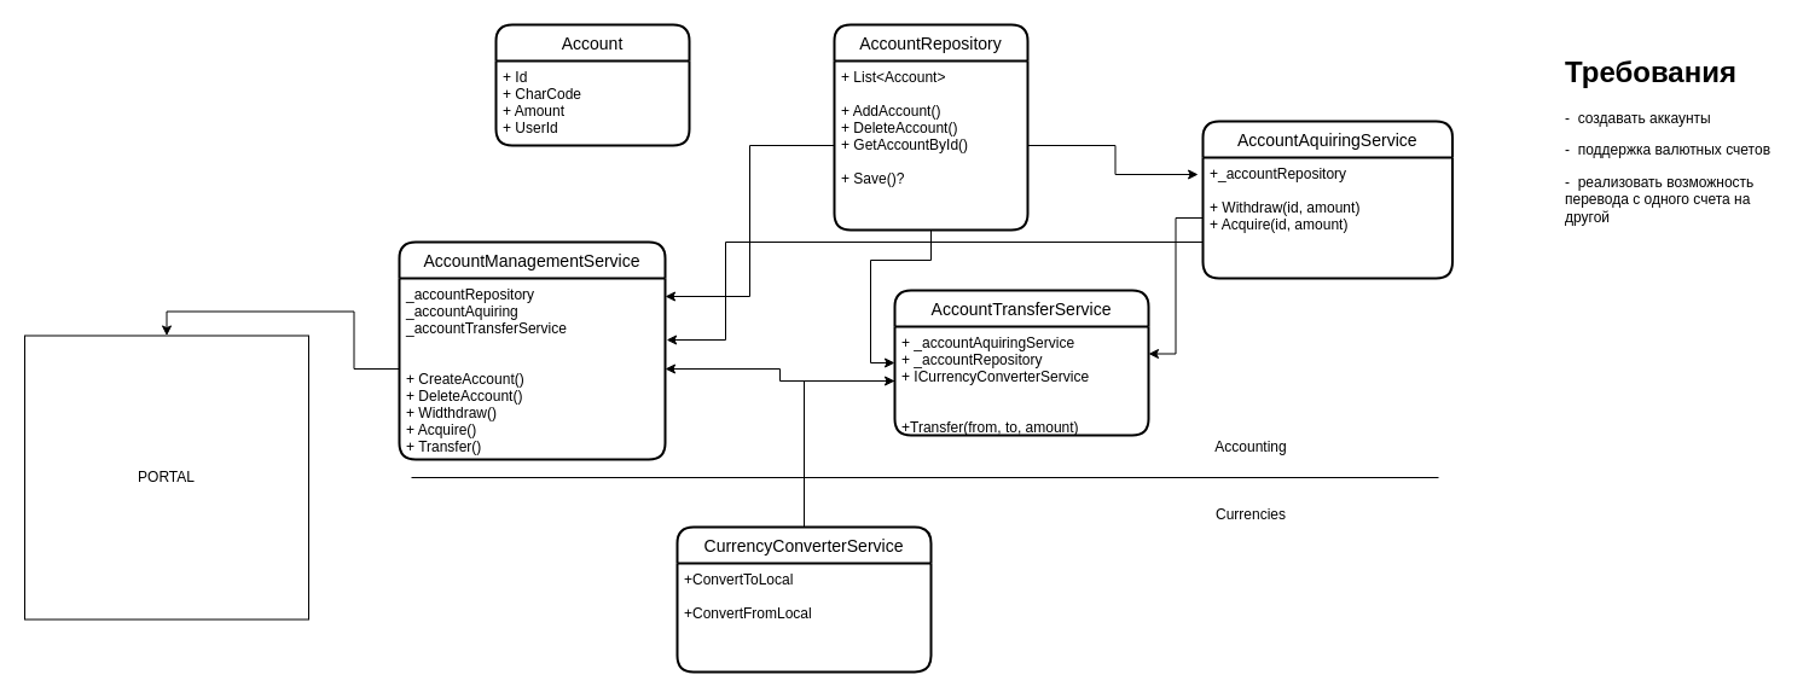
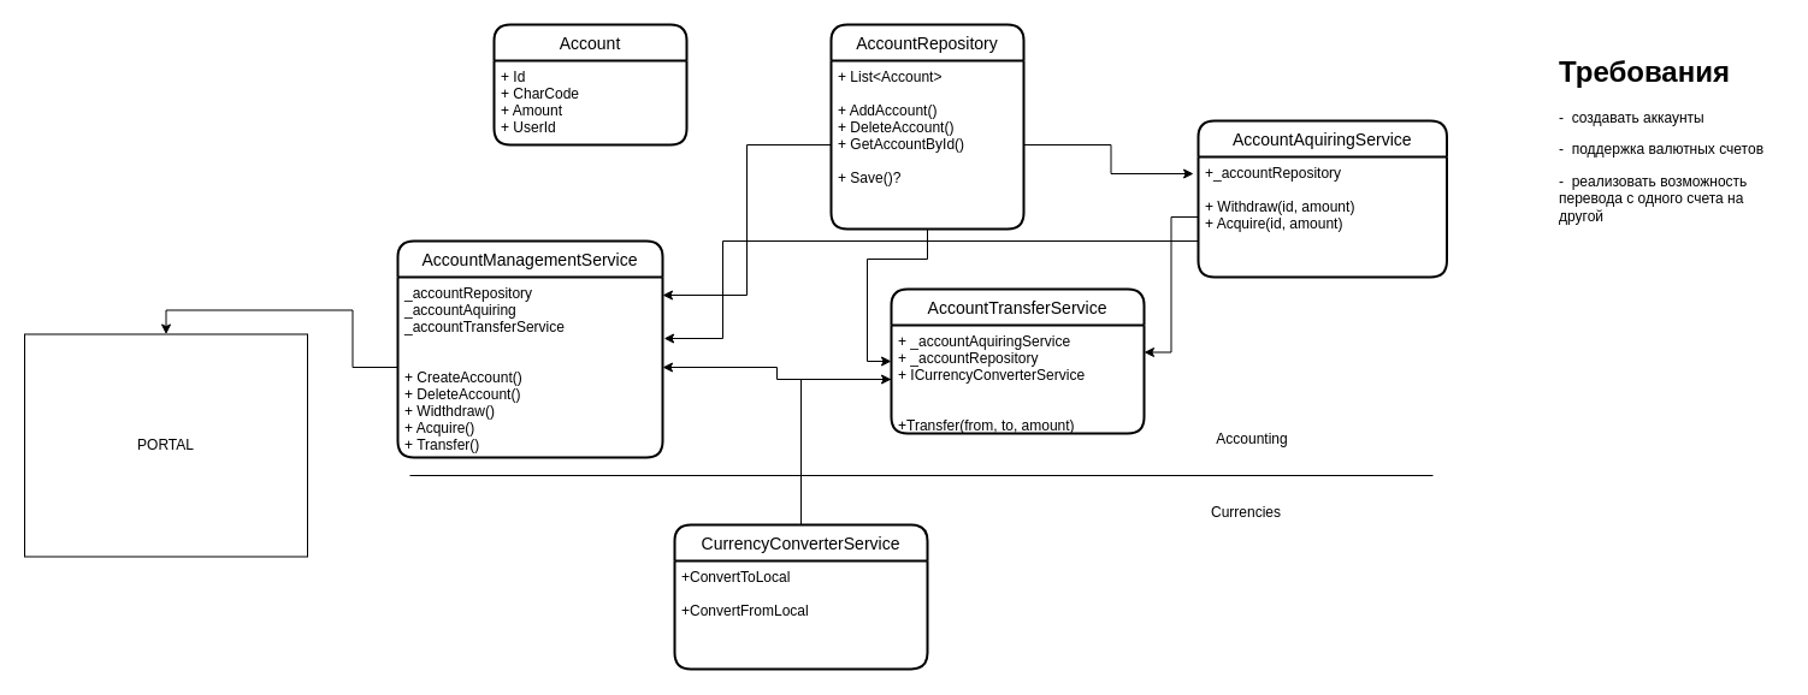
- <mxCell id="21" value="Accounting" style="text;html=1;strokeColor=none;fillColor=none;align=center;verticalAlign=middle;whiteSpace=wrap;rounded=0;" vertex="1" parent="1"><mxGeometry x="995" y="360" width="80" height="20" as="geometry" /></mxCell>
+ <mxCell id="21" value="Accounting" style="text;html=1;strokeColor=none;fillColor=none;align=center;verticalAlign=middle;whiteSpace=wrap;rounded=0;" vertex="1" parent="1"><mxGeometry x="1000" y="355" width="80" height="20" as="geometry" /></mxCell>
- <mxCell id="22" value="PORTAL" style="whiteSpace=wrap;html=1;aspect=fixed;" vertex="1" parent="1"><mxGeometry x="20" y="277.5" width="235" height="235" as="geometry" /></mxCell>
+ <mxCell id="22" value="PORTAL" style="whiteSpace=wrap;html=1;aspect=fixed;" vertex="1" parent="1"><mxGeometry x="20" y="277.5" width="235" height="185" as="geometry" /></mxCell>
